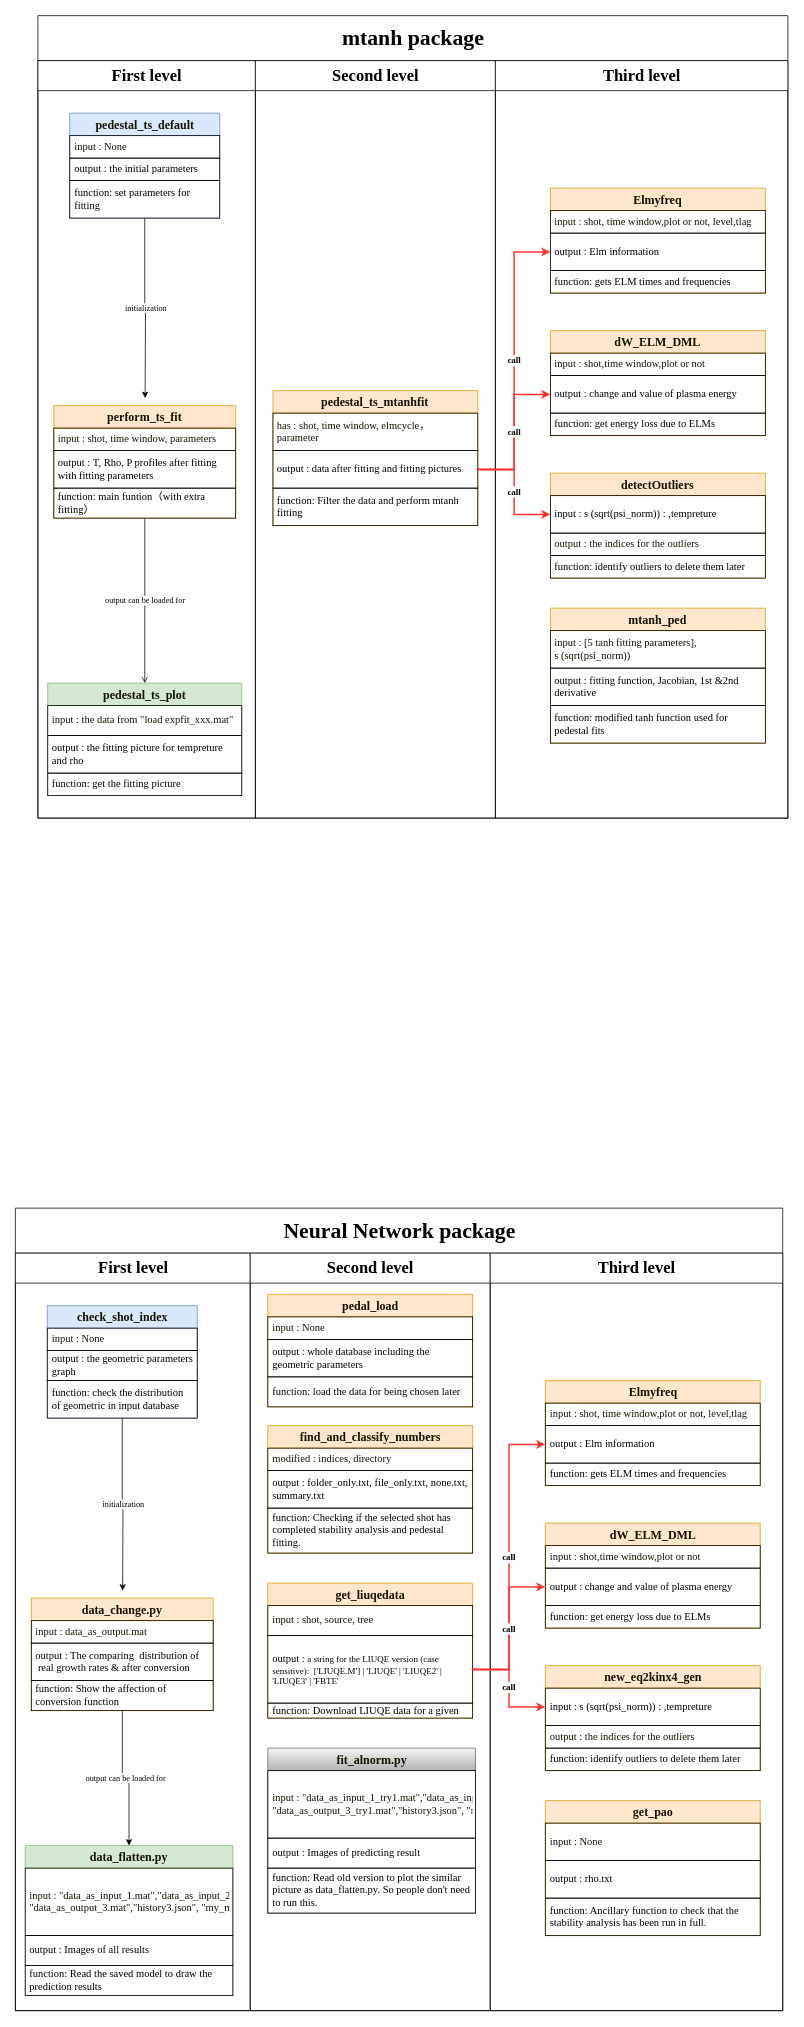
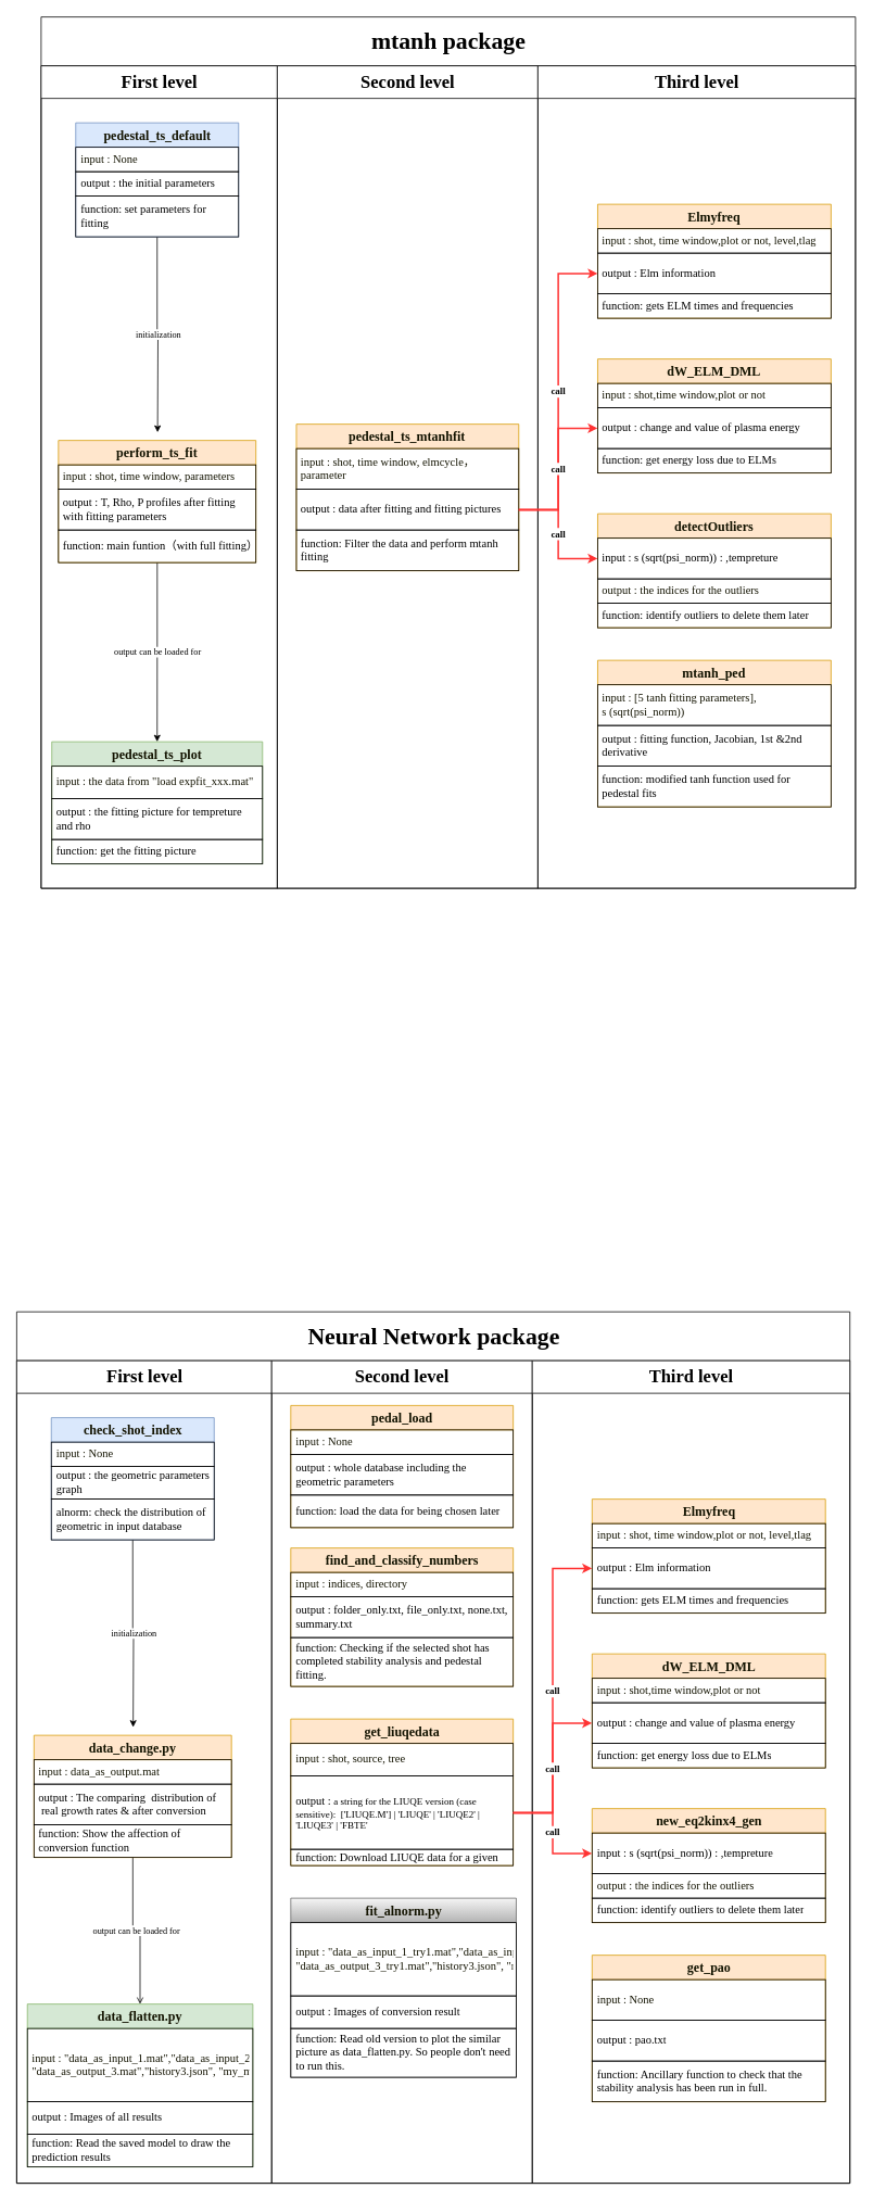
- <mxCell id="21" value="&lt;div&gt;&lt;font size=&quot;1&quot; color=&quot;#131300&quot;&gt;&lt;span style=&quot;caret-color: rgb(19, 19, 0); text-wrap: nowrap; font-size: 14px;&quot;&gt;has : shot, time window, elmcycle，&lt;/span&gt;&lt;/font&gt;&lt;/div&gt;&lt;div&gt;&lt;font size=&quot;1&quot; color=&quot;#131300&quot;&gt;&lt;span style=&quot;caret-color: rgb(19, 19, 0); text-wrap: nowrap; font-size: 14px;&quot;&gt;parameter&lt;/span&gt;&lt;/font&gt;&lt;/div&gt;" style="text;strokeColor=default;fillColor=none;align=left;verticalAlign=middle;spacingLeft=4;spacingRight=4;overflow=hidden;points=[[0,0.5],[1,0.5]];portConstraint=eastwest;rotatable=0;whiteSpace=wrap;html=1;fontFamily=Times New Roman;" parent="20" vertex="1"><mxGeometry y="30" width="273.12" height="50" as="geometry" /></mxCell>
+ <mxCell id="21" value="&lt;div&gt;&lt;font size=&quot;1&quot; color=&quot;#131300&quot;&gt;&lt;span style=&quot;caret-color: rgb(19, 19, 0); text-wrap: nowrap; font-size: 14px;&quot;&gt;input : shot, time window, elmcycle，&lt;/span&gt;&lt;/font&gt;&lt;/div&gt;&lt;div&gt;&lt;font size=&quot;1&quot; color=&quot;#131300&quot;&gt;&lt;span style=&quot;caret-color: rgb(19, 19, 0); text-wrap: nowrap; font-size: 14px;&quot;&gt;parameter&lt;/span&gt;&lt;/font&gt;&lt;/div&gt;" style="text;strokeColor=default;fillColor=none;align=left;verticalAlign=middle;spacingLeft=4;spacingRight=4;overflow=hidden;points=[[0,0.5],[1,0.5]];portConstraint=eastwest;rotatable=0;whiteSpace=wrap;html=1;fontFamily=Times New Roman;" parent="20" vertex="1"><mxGeometry y="30" width="273.12" height="50" as="geometry" /></mxCell>
- <mxCell id="13" value="&lt;div style=&quot;font-size: 14px;&quot;&gt;function: main funtion（with extra fitting）&lt;/div&gt;" style="text;strokeColor=default;fillColor=none;align=left;verticalAlign=middle;spacingLeft=4;spacingRight=4;overflow=hidden;points=[[0,0.5],[1,0.5]];portConstraint=eastwest;rotatable=0;whiteSpace=wrap;html=1;fontFamily=Times New Roman;fontSize=14;" parent="10" vertex="1"><mxGeometry y="110" width="242.5" height="40" as="geometry" /></mxCell>
+ <mxCell id="13" value="&lt;div style=&quot;font-size: 14px;&quot;&gt;function: main funtion（with full fitting）&lt;/div&gt;" style="text;strokeColor=default;fillColor=none;align=left;verticalAlign=middle;spacingLeft=4;spacingRight=4;overflow=hidden;points=[[0,0.5],[1,0.5]];portConstraint=eastwest;rotatable=0;whiteSpace=wrap;html=1;fontFamily=Times New Roman;fontSize=14;" parent="10" vertex="1"><mxGeometry y="110" width="242.5" height="40" as="geometry" /></mxCell>
- <mxCell id="9" value="output can be loaded for" style="edgeStyle=orthogonalEdgeStyle;rounded=0;orthogonalLoop=1;jettySize=auto;html=1;fontFamily=Times New Roman;endArrow=open;" parent="3" source="10" target="14" edge="1"><mxGeometry relative="1" as="geometry" /></mxCell>
+ <mxCell id="9" value="output can be loaded for" style="edgeStyle=orthogonalEdgeStyle;rounded=0;orthogonalLoop=1;jettySize=auto;html=1;fontFamily=Times New Roman;" parent="3" source="10" target="14" edge="1"><mxGeometry relative="1" as="geometry" /></mxCell>
- <mxCell id="50" value="&lt;div style=&quot;font-size: 14px;&quot;&gt;function: check the distribution of geometric in input database &amp;nbsp;&lt;/div&gt;" style="text;strokeColor=default;fillColor=none;align=left;verticalAlign=middle;spacingLeft=4;spacingRight=4;overflow=hidden;points=[[0,0.5],[1,0.5]];portConstraint=eastwest;rotatable=0;whiteSpace=wrap;html=1;fontFamily=Times New Roman;fontSize=14;" vertex="1" parent="47"><mxGeometry y="100" width="200" height="50" as="geometry" /></mxCell>
+ <mxCell id="50" value="&lt;div style=&quot;font-size: 14px;&quot;&gt;alnorm: check the distribution of geometric in input database &amp;nbsp;&lt;/div&gt;" style="text;strokeColor=default;fillColor=none;align=left;verticalAlign=middle;spacingLeft=4;spacingRight=4;overflow=hidden;points=[[0,0.5],[1,0.5]];portConstraint=eastwest;rotatable=0;whiteSpace=wrap;html=1;fontFamily=Times New Roman;fontSize=14;" vertex="1" parent="47"><mxGeometry y="100" width="200" height="50" as="geometry" /></mxCell>
- <mxCell id="71" value="&lt;div&gt;&lt;font size=&quot;1&quot; color=&quot;#131300&quot;&gt;&lt;span style=&quot;caret-color: rgb(19, 19, 0); text-wrap: nowrap; font-size: 14px;&quot;&gt;modified : indices, directory&lt;br&gt;&lt;/span&gt;&lt;/font&gt;&lt;/div&gt;" style="text;strokeColor=default;fillColor=none;align=left;verticalAlign=middle;spacingLeft=4;spacingRight=4;overflow=hidden;points=[[0,0.5],[1,0.5]];portConstraint=eastwest;rotatable=0;whiteSpace=wrap;html=1;fontFamily=Times New Roman;" vertex="1" parent="70"><mxGeometry y="30" width="273.12" height="30" as="geometry" /></mxCell>
+ <mxCell id="71" value="&lt;div&gt;&lt;font size=&quot;1&quot; color=&quot;#131300&quot;&gt;&lt;span style=&quot;caret-color: rgb(19, 19, 0); text-wrap: nowrap; font-size: 14px;&quot;&gt;input : indices, directory&lt;br&gt;&lt;/span&gt;&lt;/font&gt;&lt;/div&gt;" style="text;strokeColor=default;fillColor=none;align=left;verticalAlign=middle;spacingLeft=4;spacingRight=4;overflow=hidden;points=[[0,0.5],[1,0.5]];portConstraint=eastwest;rotatable=0;whiteSpace=wrap;html=1;fontFamily=Times New Roman;" vertex="1" parent="70"><mxGeometry y="30" width="273.12" height="30" as="geometry" /></mxCell>
- <mxCell id="51" value="output can be loaded for" style="edgeStyle=orthogonalEdgeStyle;rounded=0;orthogonalLoop=1;jettySize=auto;html=1;fontFamily=Times New Roman;" edge="1" parent="45" source="52" target="56"><mxGeometry relative="1" as="geometry" /></mxCell>
+ <mxCell id="51" value="output can be loaded for" style="edgeStyle=orthogonalEdgeStyle;rounded=0;orthogonalLoop=1;jettySize=auto;html=1;fontFamily=Times New Roman;endArrow=open;" edge="1" parent="45" source="52" target="56"><mxGeometry relative="1" as="geometry" /></mxCell>
- <mxCell id="76" value="&lt;div style=&quot;font-size: 14px;&quot;&gt;&lt;div style=&quot;font-size: 14px;&quot;&gt;output : Images of predicting result&lt;/div&gt;&lt;/div&gt;&lt;div style=&quot;font-size: 14px;&quot;&gt;&lt;/div&gt;&lt;div style=&quot;font-size: 14px;&quot;&gt;&lt;/div&gt;" style="text;strokeColor=default;fillColor=none;align=left;verticalAlign=middle;spacingLeft=4;spacingRight=4;overflow=hidden;points=[[0,0.5],[1,0.5]];portConstraint=eastwest;rotatable=0;whiteSpace=wrap;html=1;fontFamily=Times New Roman;fontSize=14;" vertex="1" parent="74"><mxGeometry y="120" width="276.87" height="40" as="geometry" /></mxCell>
+ <mxCell id="76" value="&lt;div style=&quot;font-size: 14px;&quot;&gt;&lt;div style=&quot;font-size: 14px;&quot;&gt;output : Images of conversion result&lt;/div&gt;&lt;/div&gt;&lt;div style=&quot;font-size: 14px;&quot;&gt;&lt;/div&gt;&lt;div style=&quot;font-size: 14px;&quot;&gt;&lt;/div&gt;" style="text;strokeColor=default;fillColor=none;align=left;verticalAlign=middle;spacingLeft=4;spacingRight=4;overflow=hidden;points=[[0,0.5],[1,0.5]];portConstraint=eastwest;rotatable=0;whiteSpace=wrap;html=1;fontFamily=Times New Roman;fontSize=14;" vertex="1" parent="74"><mxGeometry y="120" width="276.87" height="40" as="geometry" /></mxCell>
- <mxCell id="86" value="&lt;div style=&quot;font-size: 14px;&quot;&gt;&lt;div style=&quot;font-size: 14px;&quot;&gt;output : rho.txt&lt;/div&gt;&lt;/div&gt;&lt;div style=&quot;font-size: 14px;&quot;&gt;&lt;/div&gt;&lt;div style=&quot;font-size: 14px;&quot;&gt;&lt;/div&gt;" style="text;strokeColor=default;fillColor=none;align=left;verticalAlign=middle;spacingLeft=4;spacingRight=4;overflow=hidden;points=[[0,0.5],[1,0.5]];portConstraint=eastwest;rotatable=0;whiteSpace=wrap;html=1;fontFamily=Times New Roman;fontSize=14;" vertex="1" parent="84"><mxGeometry y="80" width="286.56" height="50" as="geometry" /></mxCell>
+ <mxCell id="86" value="&lt;div style=&quot;font-size: 14px;&quot;&gt;&lt;div style=&quot;font-size: 14px;&quot;&gt;output : pao.txt&lt;/div&gt;&lt;/div&gt;&lt;div style=&quot;font-size: 14px;&quot;&gt;&lt;/div&gt;&lt;div style=&quot;font-size: 14px;&quot;&gt;&lt;/div&gt;" style="text;strokeColor=default;fillColor=none;align=left;verticalAlign=middle;spacingLeft=4;spacingRight=4;overflow=hidden;points=[[0,0.5],[1,0.5]];portConstraint=eastwest;rotatable=0;whiteSpace=wrap;html=1;fontFamily=Times New Roman;fontSize=14;" vertex="1" parent="84"><mxGeometry y="80" width="286.56" height="50" as="geometry" /></mxCell>
